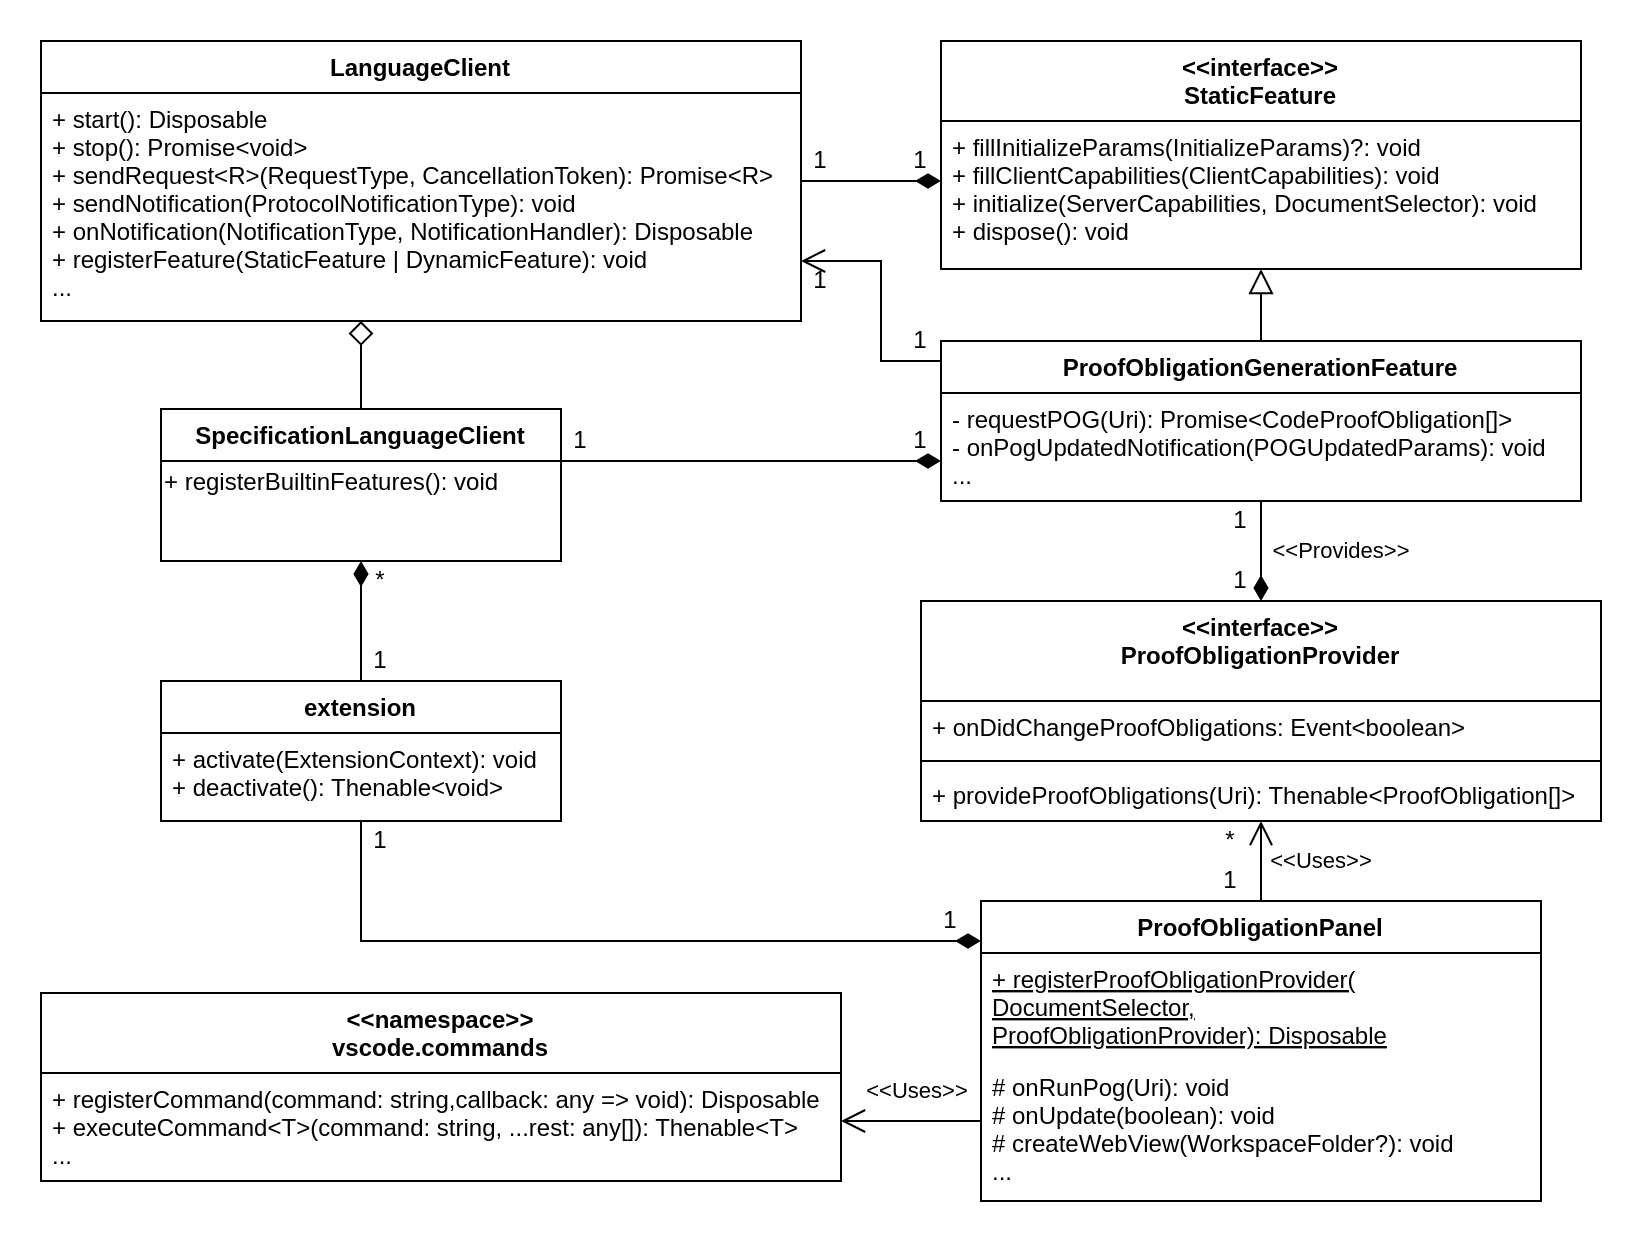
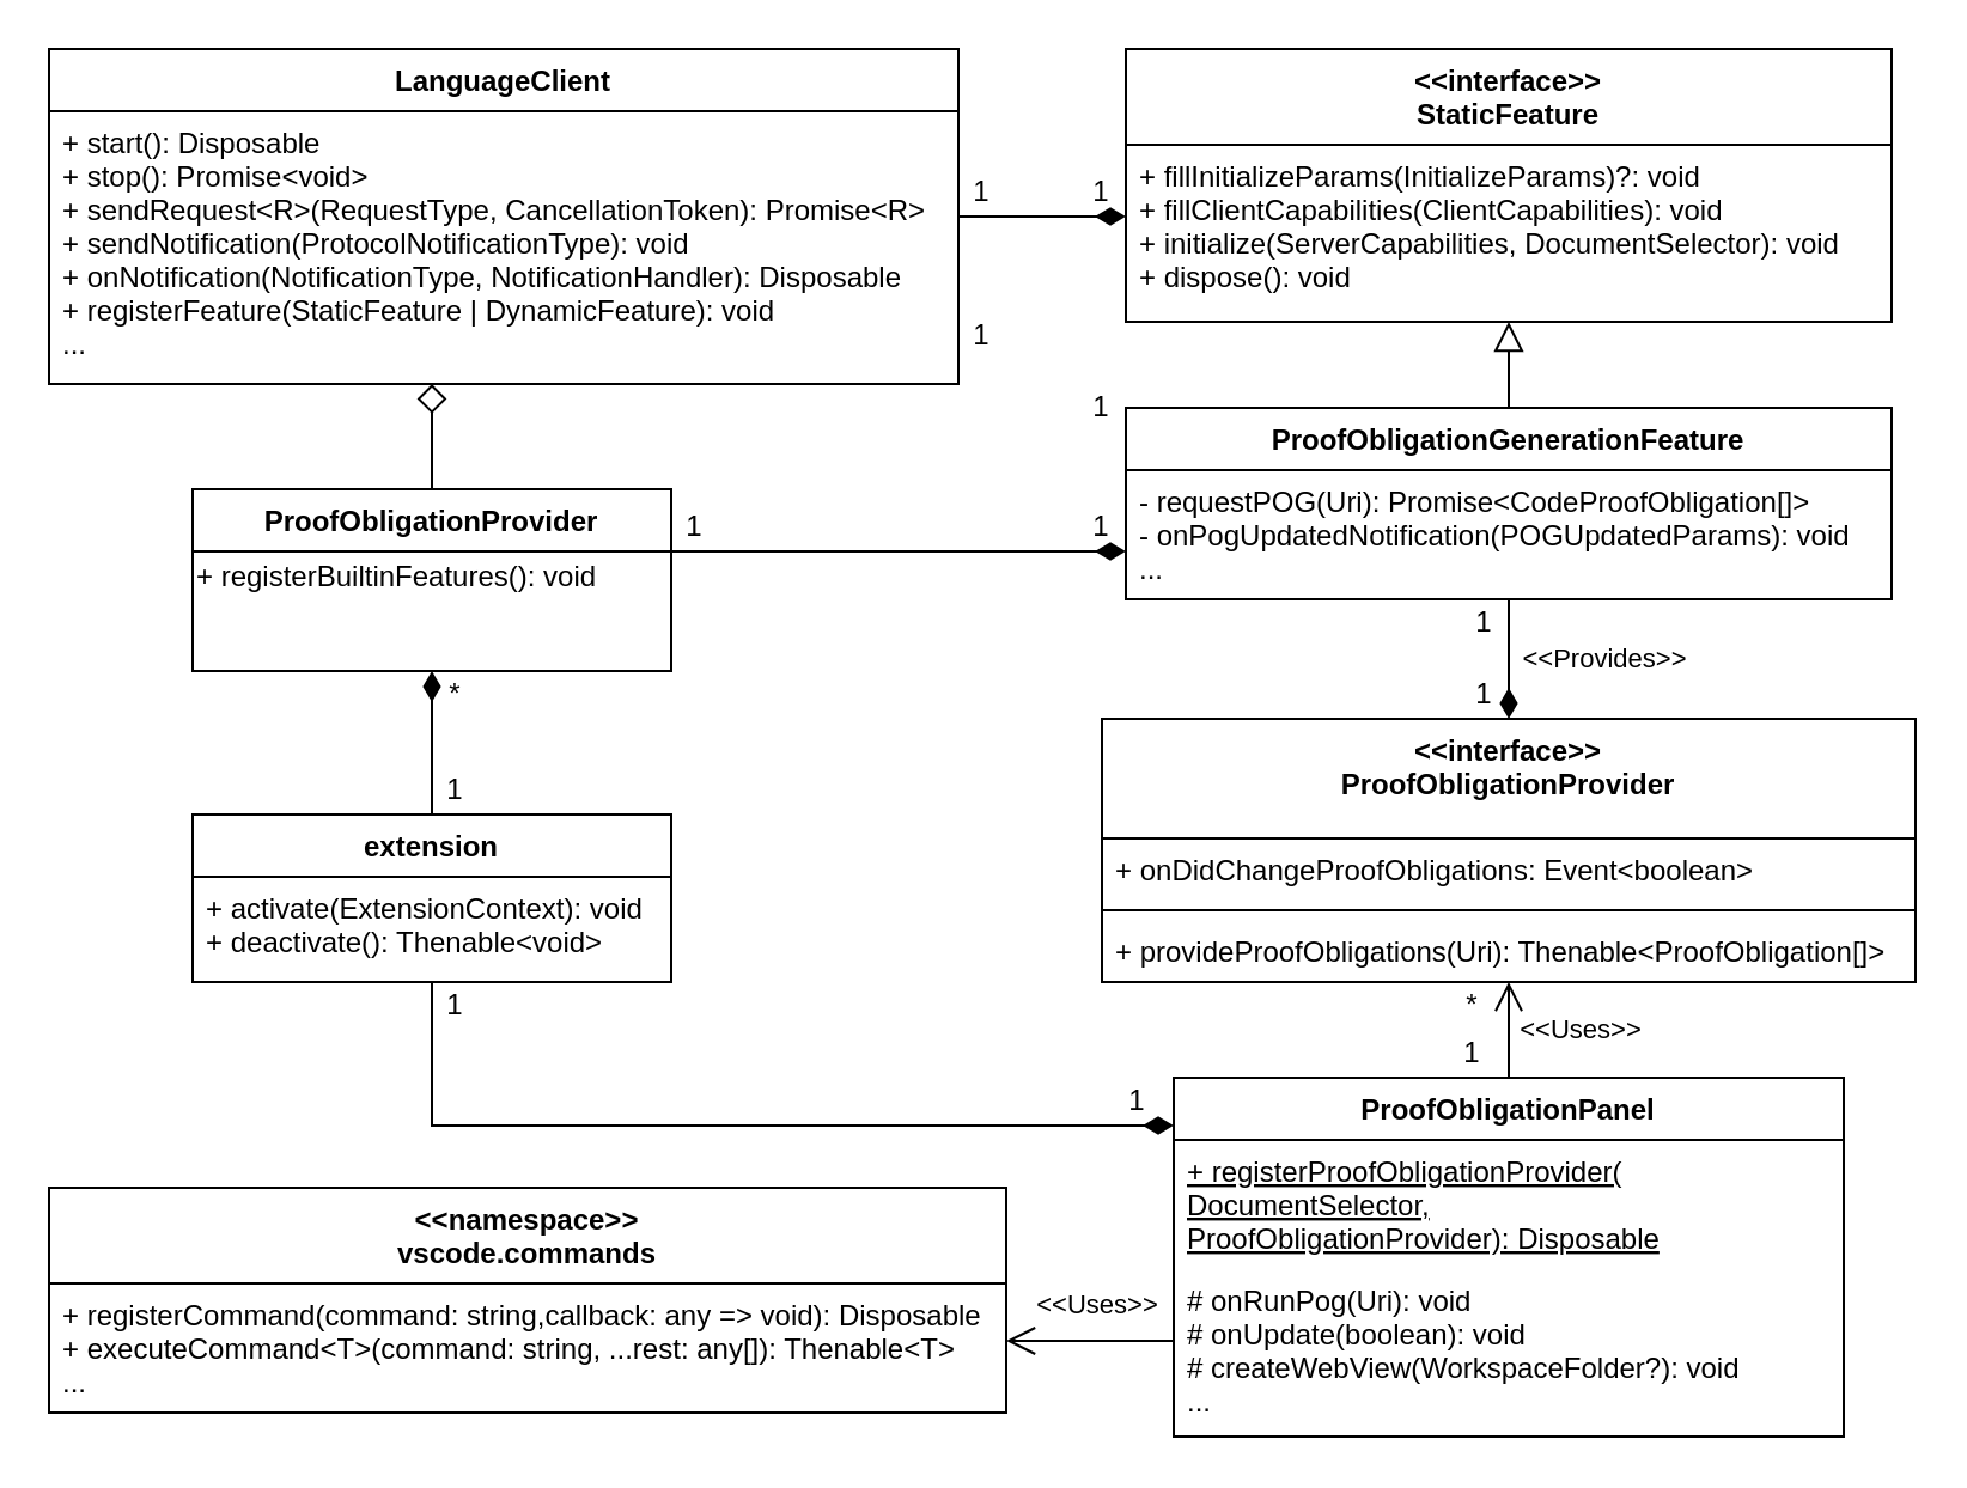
- <mxCell id="12" style="edgeStyle=orthogonalEdgeStyle;rounded=0;orthogonalLoop=1;jettySize=auto;html=1;endArrow=open;endFill=0;startSize=10;endSize=10;strokeWidth=1;" parent="1" source="13" target="3" edge="1"><mxGeometry relative="1" as="geometry"><Array as="points"><mxPoint x="440" y="180" /><mxPoint x="440" y="130" /></Array></mxGeometry></mxCell>
- <mxCell id="6" value="SpecificationLanguageClient" style="swimlane;fontStyle=1;align=center;verticalAlign=top;childLayout=stackLayout;horizontal=1;startSize=26;horizontalStack=0;resizeParent=1;resizeParentMax=0;resizeLast=0;collapsible=1;marginBottom=0;" parent="1" vertex="1"><mxGeometry x="80" y="204" width="200" height="76" as="geometry" /></mxCell>
+ <mxCell id="6" value="ProofObligationProvider" style="swimlane;fontStyle=1;align=center;verticalAlign=top;childLayout=stackLayout;horizontal=1;startSize=26;horizontalStack=0;resizeParent=1;resizeParentMax=0;resizeLast=0;collapsible=1;marginBottom=0;" parent="1" vertex="1"><mxGeometry x="80" y="204" width="200" height="76" as="geometry" /></mxCell>
